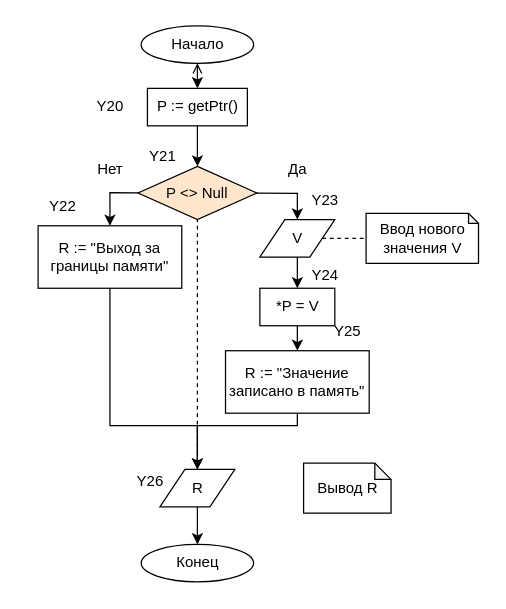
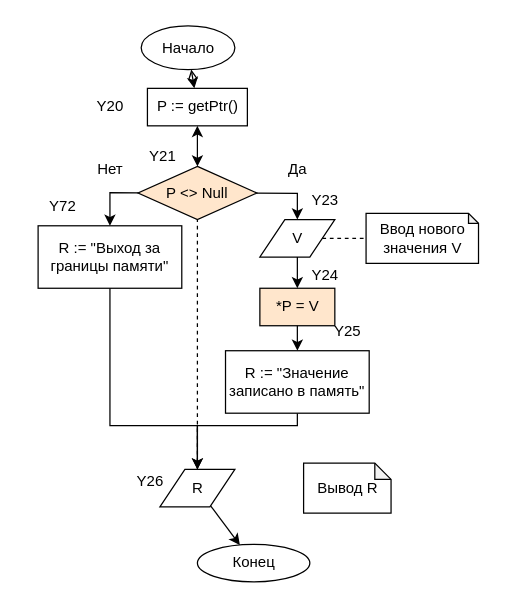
- <mxCell id="3" value="Начало" style="ellipse;whiteSpace=wrap;html=1;" parent="1" vertex="1"><mxGeometry x="112.5" y="20" width="90" height="30" as="geometry" /></mxCell>
+ <mxCell id="3" value="Начало" style="ellipse;whiteSpace=wrap;html=1;" parent="1" vertex="1"><mxGeometry x="112.5" y="20" width="75" height="35" as="geometry" /></mxCell>
- <mxCell id="20" value="" style="endArrow=none;html=1;rounded=0;strokeWidth=1;startArrow=classic;startFill=1;" parent="1" source="8" target="16" edge="1"><mxGeometry width="50" height="50" relative="1" as="geometry"><mxPoint x="294.184" y="112.474" as="sourcePoint" /><mxPoint x="157.5" y="150" as="targetPoint" /></mxGeometry></mxCell>
+ <mxCell id="20" value="" style="endArrow=classic;html=1;rounded=0;strokeWidth=1;startArrow=classic;startFill=1;" parent="1" source="8" target="16" edge="1"><mxGeometry width="50" height="50" relative="1" as="geometry"><mxPoint x="294.184" y="112.474" as="sourcePoint" /><mxPoint x="157.5" y="150" as="targetPoint" /></mxGeometry></mxCell>
- <mxCell id="28" value="Y22" style="text;html=1;strokeColor=none;fillColor=none;align=center;verticalAlign=middle;whiteSpace=wrap;rounded=0;" parent="1" vertex="1"><mxGeometry x="20" y="150" width="60" height="30" as="geometry" /></mxCell>
+ <mxCell id="28" value="Y72" style="text;html=1;strokeColor=none;fillColor=none;align=center;verticalAlign=middle;whiteSpace=wrap;rounded=0;" parent="1" vertex="1"><mxGeometry x="20" y="150" width="60" height="30" as="geometry" /></mxCell>
- <mxCell id="17" value="*P = V" style="rounded=0;whiteSpace=wrap;html=1;" parent="1" vertex="1"><mxGeometry x="207.5" y="230" width="60" height="30" as="geometry" /></mxCell>
+ <mxCell id="17" value="*P = V" style="rounded=0;whiteSpace=wrap;html=1;fillColor=#ffe6cc;" parent="1" vertex="1"><mxGeometry x="207.5" y="230" width="60" height="30" as="geometry" /></mxCell>
- <mxCell id="4" value="Конец" style="ellipse;whiteSpace=wrap;html=1;" parent="1" vertex="1"><mxGeometry x="112.5" y="435" width="90" height="30" as="geometry" /></mxCell>
+ <mxCell id="4" value="Конец" style="ellipse;whiteSpace=wrap;html=1;" parent="1" vertex="1"><mxGeometry x="157.5" y="435" width="90" height="30" as="geometry" /></mxCell>
